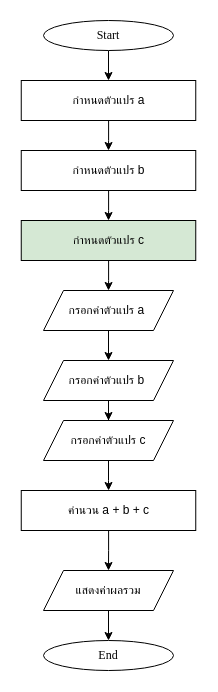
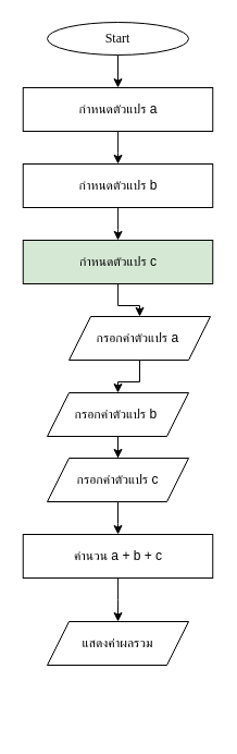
- <mxCell id="11" value="กรอกค่าตัวแปร a&amp;nbsp;" style="shape=parallelogram;perimeter=parallelogramPerimeter;whiteSpace=wrap;html=1;fixedSize=1;" vertex="1" parent="1"><mxGeometry x="43" y="290" width="130" height="40" as="geometry" /></mxCell>
+ <mxCell id="11" value="กรอกค่าตัวแปร a&amp;nbsp;" style="shape=parallelogram;perimeter=parallelogramPerimeter;whiteSpace=wrap;html=1;fixedSize=1;" vertex="1" parent="1"><mxGeometry x="63" y="290" width="130" height="40" as="geometry" /></mxCell>
- <mxCell id="18" value="" style="edgeStyle=orthogonalEdgeStyle;rounded=0;orthogonalLoop=1;jettySize=auto;html=1;" edge="1" parent="1" source="19" target="20"><mxGeometry relative="1" as="geometry" /></mxCell>
- <mxCell id="20" value="&lt;font face=&quot;Sarabun&quot;&gt;End&lt;/font&gt;" style="ellipse;whiteSpace=wrap;html=1;" vertex="1" parent="1"><mxGeometry x="43" y="640" width="130" height="30" as="geometry" /></mxCell>
